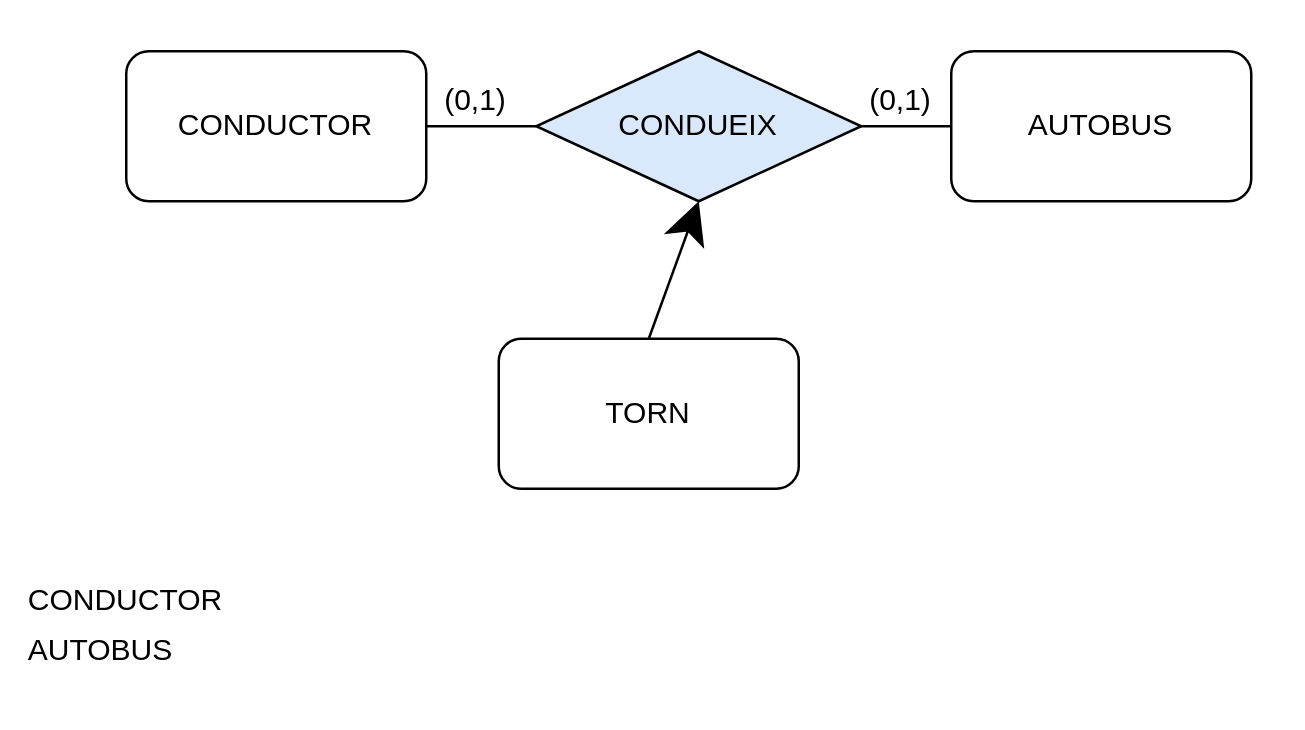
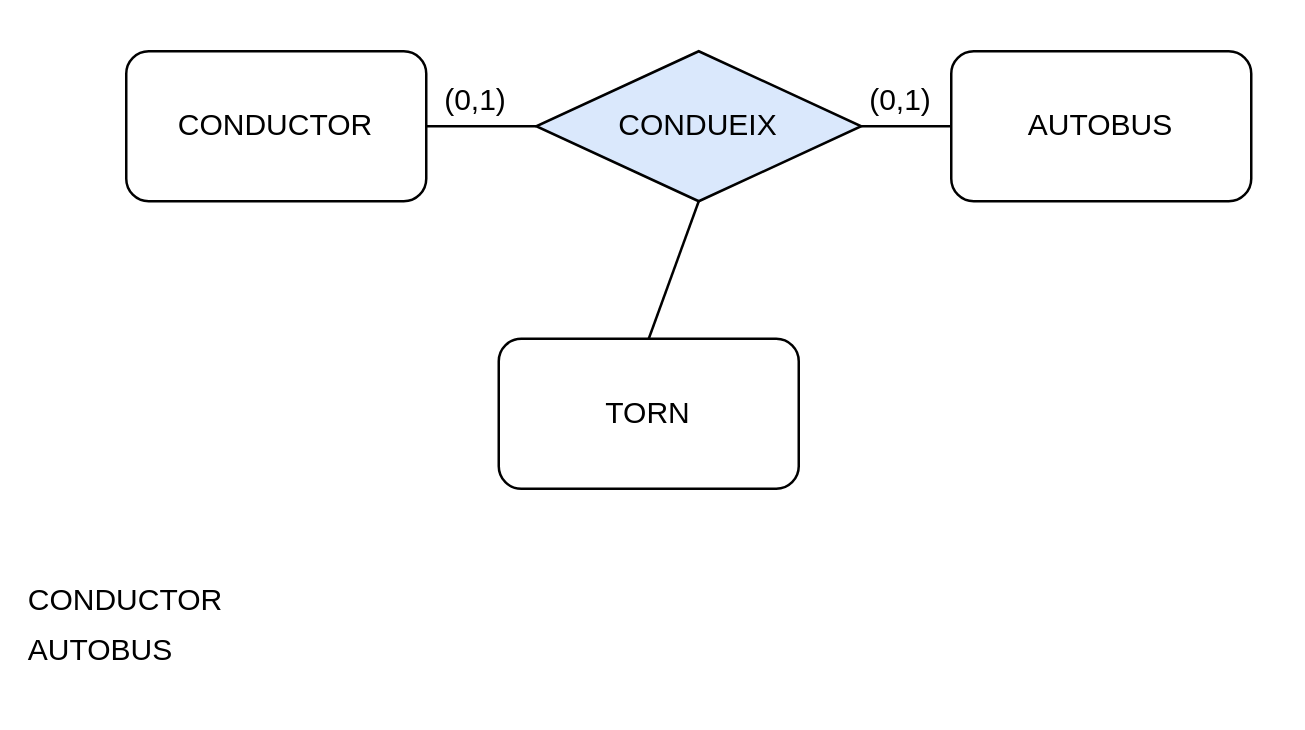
- <mxCell id="9" value="" style="endArrow=classic;html=1;startSize=14;endSize=14;sourcePerimeterSpacing=8;targetPerimeterSpacing=8;entryX=0.5;entryY=1;entryDx=0;entryDy=0;exitX=0.5;exitY=0;exitDx=0;exitDy=0;" parent="1" source="12" target="2" edge="1"><mxGeometry width="50" height="50" relative="1" as="geometry"><mxPoint x="279" y="120" as="sourcePoint" /><mxPoint x="370" y="170" as="targetPoint" /></mxGeometry></mxCell>
+ <mxCell id="9" value="" style="endArrow=none;html=1;startSize=14;endSize=14;sourcePerimeterSpacing=8;targetPerimeterSpacing=8;entryX=0.5;entryY=1;entryDx=0;entryDy=0;exitX=0.5;exitY=0;exitDx=0;exitDy=0;" parent="1" source="12" target="2" edge="1"><mxGeometry width="50" height="50" relative="1" as="geometry"><mxPoint x="279" y="120" as="sourcePoint" /><mxPoint x="370" y="170" as="targetPoint" /></mxGeometry></mxCell>
